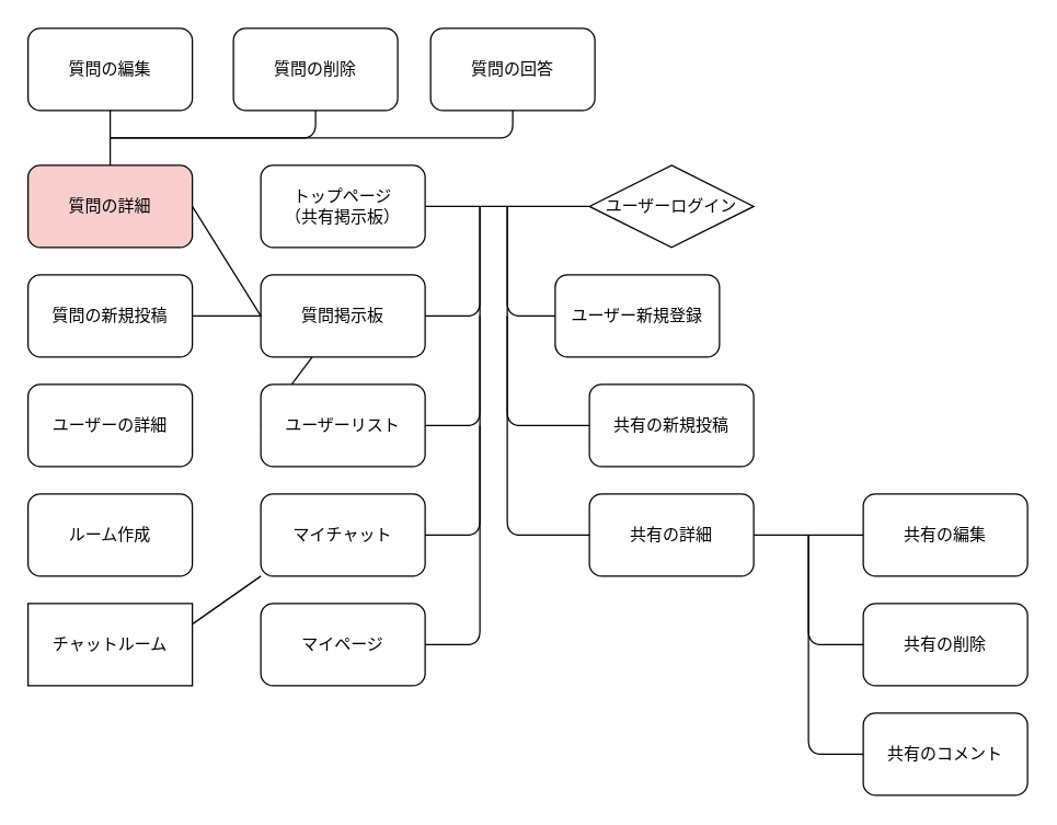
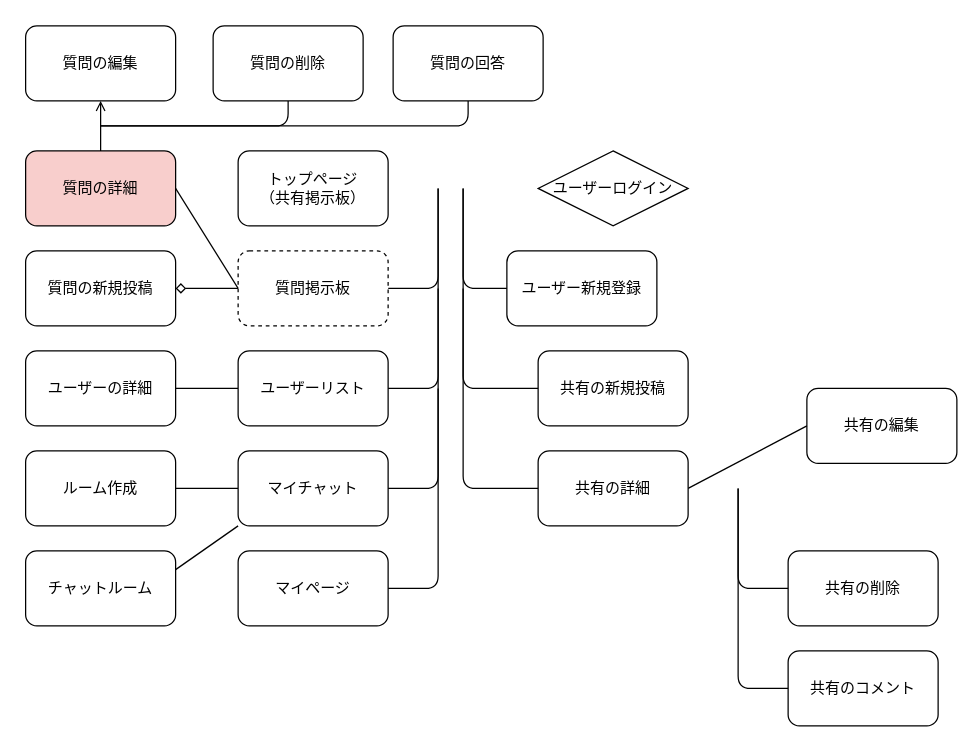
- <mxCell id="24" style="edgeStyle=none;html=1;exitX=0.5;exitY=0;exitDx=0;exitDy=0;entryX=0.5;entryY=1;entryDx=0;entryDy=0;endArrow=none;endFill=0;" edge="1" parent="1" source="25" target="26"><mxGeometry relative="1" as="geometry" /></mxCell>
+ <mxCell id="24" style="edgeStyle=none;html=1;exitX=0.5;exitY=0;exitDx=0;exitDy=0;entryX=0.5;entryY=1;entryDx=0;entryDy=0;endArrow=open;endFill=0;" edge="1" parent="1" source="25" target="26"><mxGeometry relative="1" as="geometry" /></mxCell>
- <mxCell id="29" value="" style="endArrow=none;html=1;exitX=1;exitY=0.5;exitDx=0;exitDy=0;entryX=0;entryY=0.5;entryDx=0;entryDy=0;" edge="1" parent="1" source="2" target="17"><mxGeometry width="50" height="50" relative="1" as="geometry"><mxPoint x="420" y="270" as="sourcePoint" /><mxPoint x="470" y="220" as="targetPoint" /></mxGeometry></mxCell>
- <mxCell id="4" style="edgeStyle=none;html=1;exitX=0;exitY=0.5;exitDx=0;exitDy=0;entryX=1;entryY=0.5;entryDx=0;entryDy=0;endArrow=none;endFill=0;" edge="1" parent="1" source="5" target="21"><mxGeometry relative="1" as="geometry" /></mxCell>
+ <mxCell id="4" style="edgeStyle=none;html=1;exitX=0;exitY=0.5;exitDx=0;exitDy=0;entryX=1;entryY=0.5;entryDx=0;entryDy=0;endArrow=diamond;endFill=0;" edge="1" parent="1" source="5" target="21"><mxGeometry relative="1" as="geometry" /></mxCell>
- <mxCell id="5" value="質問掲示板" style="rounded=1;whiteSpace=wrap;html=1;" vertex="1" parent="1"><mxGeometry x="190" y="200" width="120" height="60" as="geometry" /></mxCell>
+ <mxCell id="5" value="質問掲示板" style="rounded=1;whiteSpace=wrap;html=1;dashed=1;" vertex="1" parent="1"><mxGeometry x="190" y="200" width="120" height="60" as="geometry" /></mxCell>
- <mxCell id="9" style="edgeStyle=none;html=1;exitX=0;exitY=0.5;exitDx=0;exitDy=0;endArrow=none;endFill=0;" edge="1" parent="1" source="10" target="5"><mxGeometry relative="1" as="geometry" /></mxCell>
+ <mxCell id="9" style="edgeStyle=none;html=1;exitX=0;exitY=0.5;exitDx=0;exitDy=0;entryX=1;entryY=0.5;entryDx=0;entryDy=0;endArrow=none;endFill=0;" edge="1" parent="1" source="10" target="20"><mxGeometry relative="1" as="geometry" /></mxCell>
+ <mxCell id="6" style="edgeStyle=none;html=1;exitX=0;exitY=0.5;exitDx=0;exitDy=0;entryX=1;entryY=0.5;entryDx=0;entryDy=0;endArrow=none;endFill=0;" edge="1" parent="1" source="8" target="22"><mxGeometry relative="1" as="geometry" /></mxCell>
- <mxCell id="13" value="共有の編集" style="rounded=1;whiteSpace=wrap;html=1;" vertex="1" parent="1"><mxGeometry x="630" y="360" width="120" height="60" as="geometry" /></mxCell>
+ <mxCell id="13" value="共有の編集" style="rounded=1;whiteSpace=wrap;html=1;" vertex="1" parent="1"><mxGeometry x="645" y="310" width="120" height="60" as="geometry" /></mxCell>
- <mxCell id="23" value="チャットルーム" style="whiteSpace=wrap;html=1;rounded=0;" vertex="1" parent="1"><mxGeometry x="20" y="440" width="120" height="60" as="geometry" /></mxCell>
+ <mxCell id="23" value="チャットルーム" style="rounded=1;whiteSpace=wrap;html=1;" vertex="1" parent="1"><mxGeometry x="20" y="440" width="120" height="60" as="geometry" /></mxCell>
